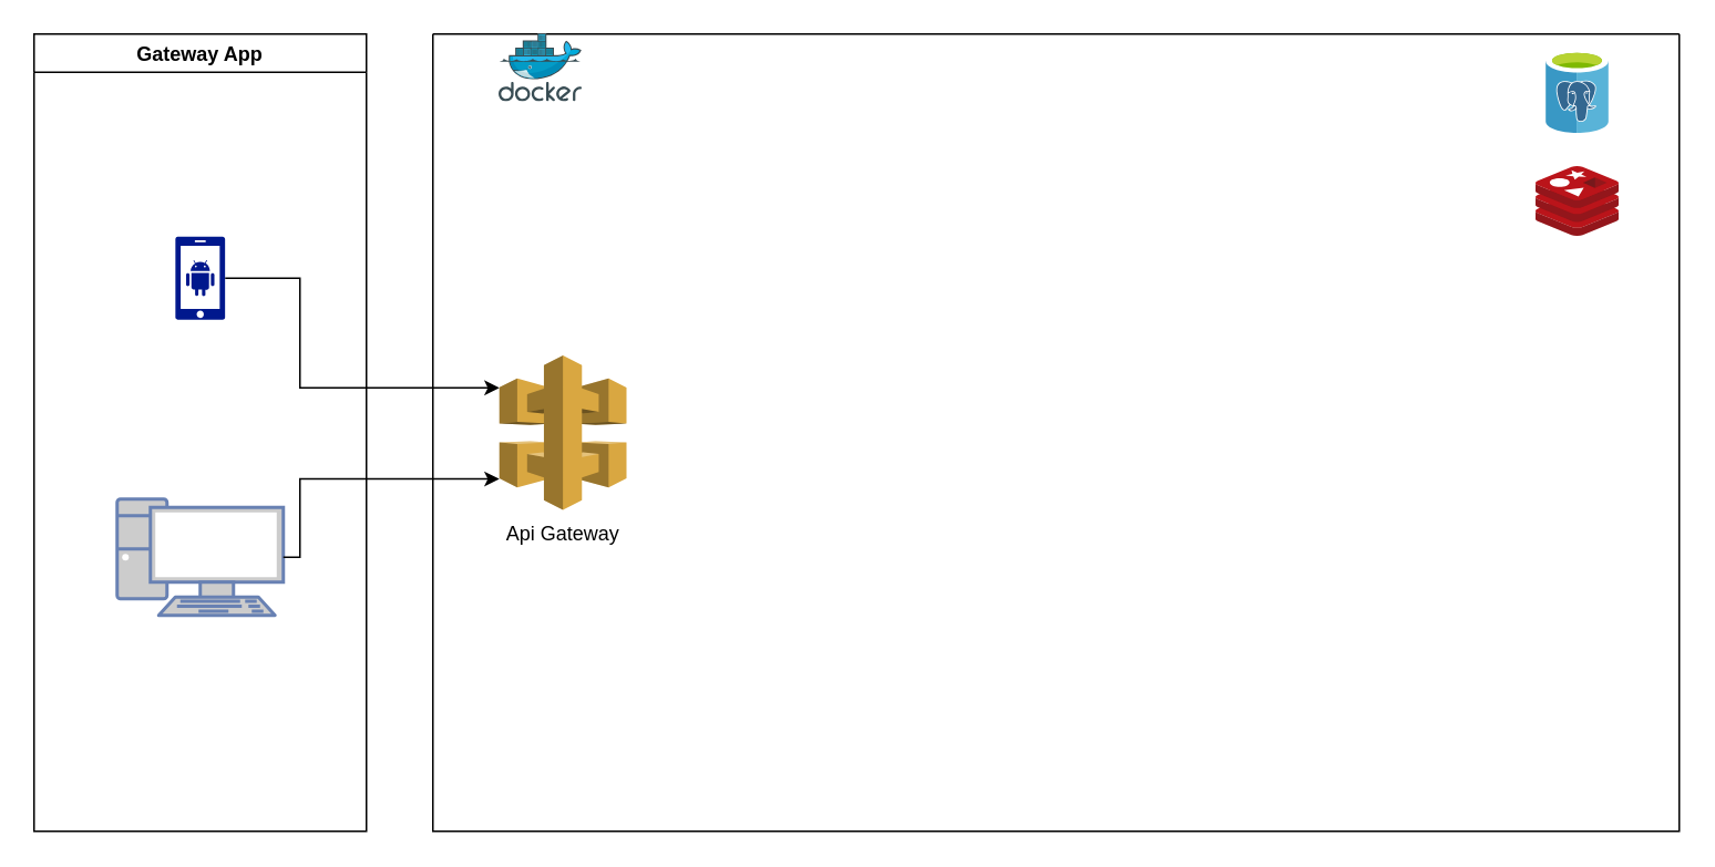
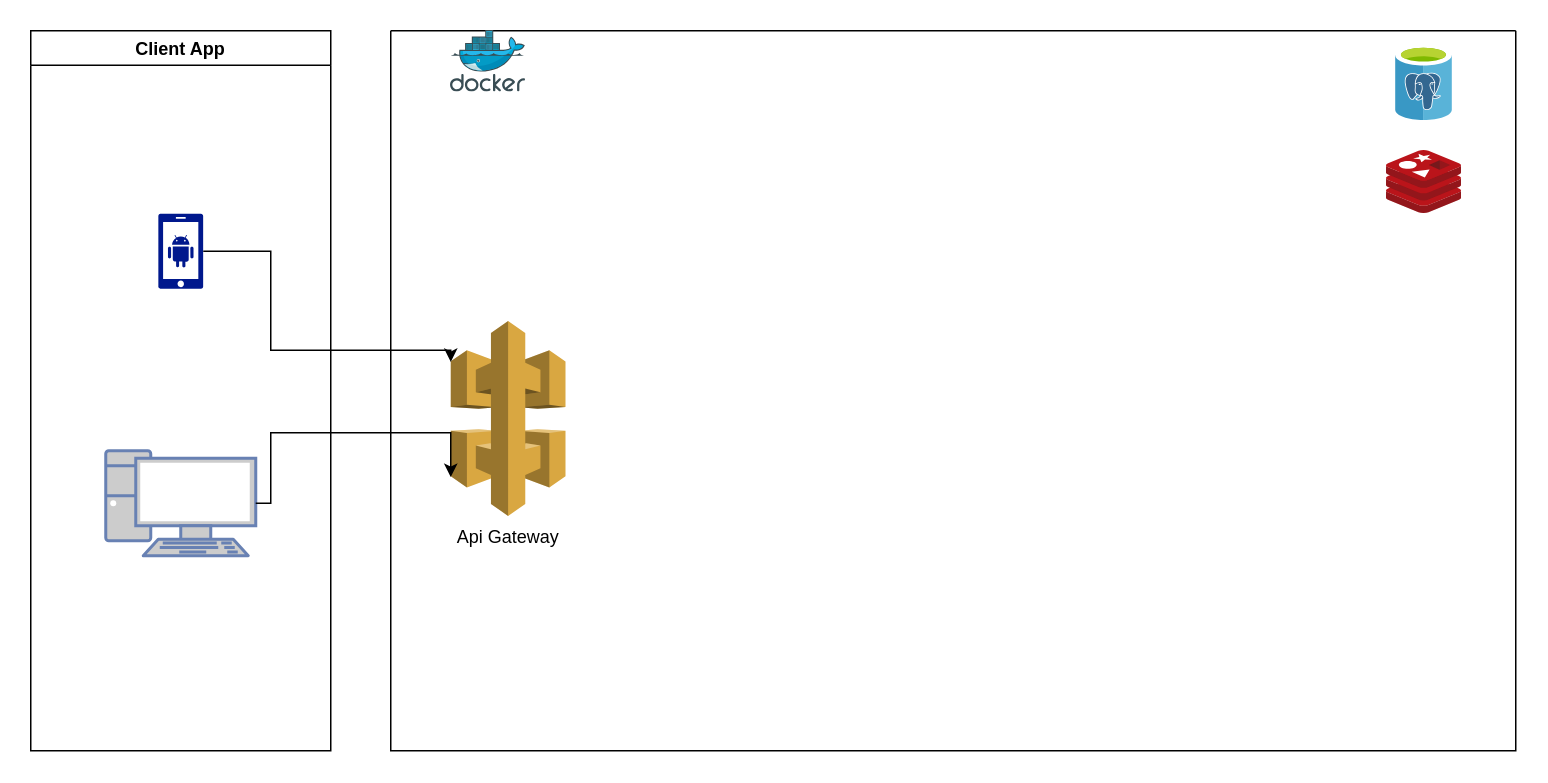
- <mxCell id="7" value="Gateway App" style="swimlane;" vertex="1" parent="1"><mxGeometry x="20" y="20" width="200" height="480" as="geometry" /></mxCell>
+ <mxCell id="7" value="Client App" style="swimlane;" vertex="1" parent="1"><mxGeometry x="20" y="20" width="200" height="480" as="geometry" /></mxCell>
- <mxCell id="6" value="Api Gateway" style="outlineConnect=0;dashed=0;verticalLabelPosition=bottom;verticalAlign=top;align=center;html=1;shape=mxgraph.aws3.api_gateway;fillColor=#D9A741;gradientColor=none;" vertex="1" parent="2"><mxGeometry x="40" y="193.5" width="76.5" height="93" as="geometry" /></mxCell>
+ <mxCell id="6" value="Api Gateway" style="outlineConnect=0;dashed=0;verticalLabelPosition=bottom;verticalAlign=top;align=center;html=1;shape=mxgraph.aws3.api_gateway;fillColor=#D9A741;gradientColor=none;" vertex="1" parent="2"><mxGeometry x="40" y="193.5" width="76.5" height="130" as="geometry" /></mxCell>
